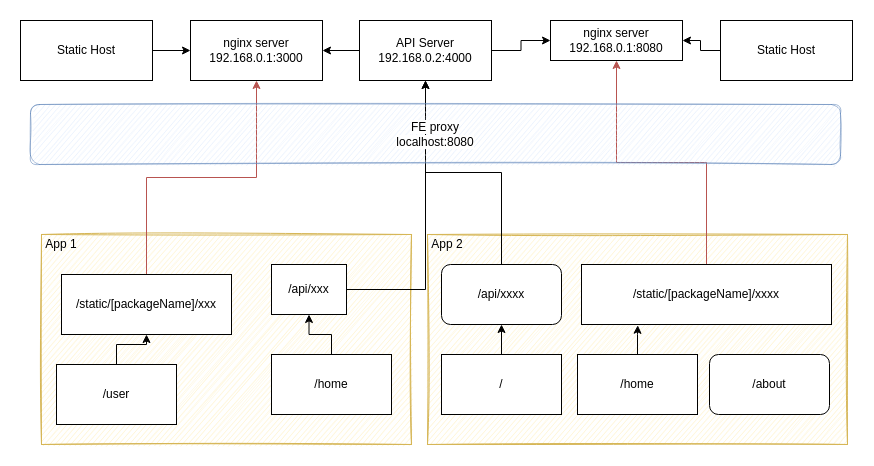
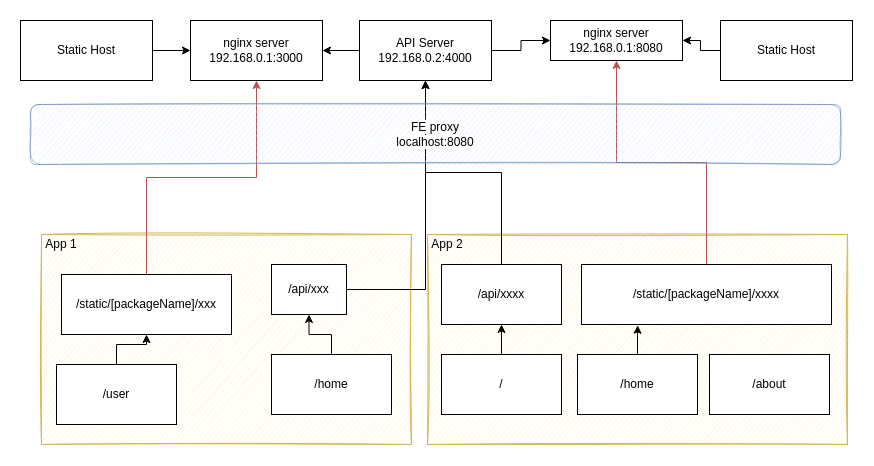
- <mxCell id="18" value="/api/xxxx" style="whiteSpace=wrap;html=1;rounded=1;" vertex="1" parent="1"><mxGeometry x="441" y="264" width="120" height="60" as="geometry" /></mxCell>
+ <mxCell id="18" value="/api/xxxx" style="rounded=0;whiteSpace=wrap;html=1;" vertex="1" parent="1"><mxGeometry x="441" y="264" width="120" height="60" as="geometry" /></mxCell>
- <mxCell id="14" value="/about" style="whiteSpace=wrap;html=1;rounded=1;" vertex="1" parent="1"><mxGeometry x="709" y="354" width="120" height="60" as="geometry" /></mxCell>
+ <mxCell id="14" value="/about" style="rounded=0;whiteSpace=wrap;html=1;" vertex="1" parent="1"><mxGeometry x="709" y="354" width="120" height="60" as="geometry" /></mxCell>
